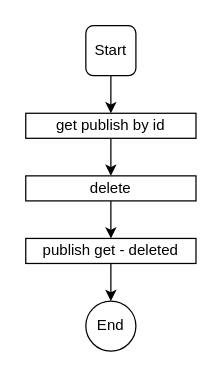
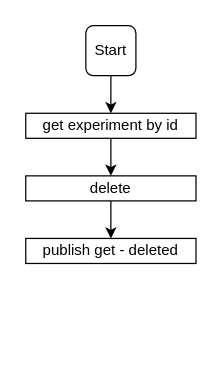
- <mxCell id="9" value="get publish by id" style="rounded=0;whiteSpace=wrap;html=1;" vertex="1" parent="1"><mxGeometry x="20" y="90" width="136" height="20" as="geometry" /></mxCell>
+ <mxCell id="9" value="get experiment by id" style="rounded=0;whiteSpace=wrap;html=1;" vertex="1" parent="1"><mxGeometry x="20" y="90" width="136" height="20" as="geometry" /></mxCell>
- <mxCell id="7" style="edgeStyle=orthogonalEdgeStyle;rounded=0;orthogonalLoop=1;jettySize=auto;html=1;entryX=0.5;entryY=0;entryDx=0;entryDy=0;" edge="1" parent="1" source="8" target="6"><mxGeometry relative="1" as="geometry" /></mxCell>
- <mxCell id="6" value="End" style="ellipse;whiteSpace=wrap;html=1;aspect=fixed;" vertex="1" parent="1"><mxGeometry x="68" y="240" width="40" height="40" as="geometry" /></mxCell>
